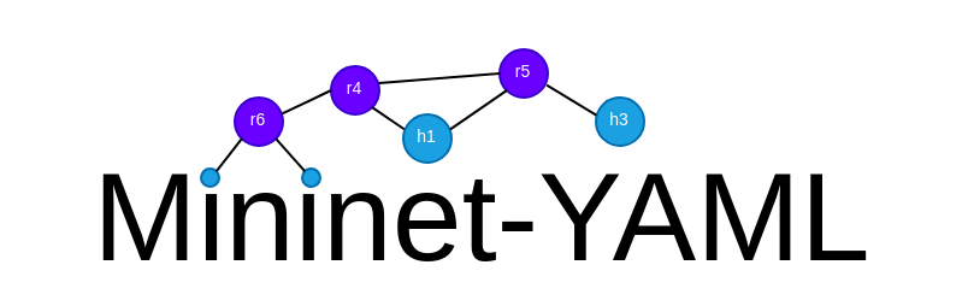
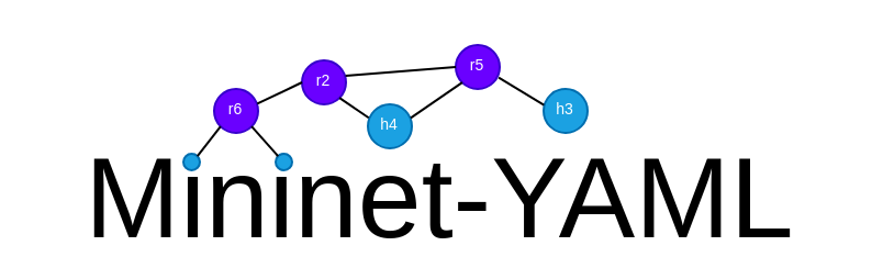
- <mxCell id="18" value="r4" style="text;html=1;align=center;verticalAlign=middle;whiteSpace=wrap;rounded=0;fontSize=7;fontColor=#ffffff;" vertex="1" parent="1"><mxGeometry x="145" y="36" width="4" height="2" as="geometry" /></mxCell>
+ <mxCell id="18" value="r2" style="text;html=1;align=center;verticalAlign=middle;whiteSpace=wrap;rounded=0;fontSize=7;fontColor=#ffffff;" vertex="1" parent="1"><mxGeometry x="145" y="36" width="4" height="2" as="geometry" /></mxCell>
- <mxCell id="20" value="h1" style="text;html=1;align=center;verticalAlign=middle;whiteSpace=wrap;rounded=0;fontSize=7;fontColor=#ffffff;" vertex="1" parent="1"><mxGeometry x="175" y="56" width="4" height="2" as="geometry" /></mxCell>
+ <mxCell id="20" value="h4" style="text;html=1;align=center;verticalAlign=middle;whiteSpace=wrap;rounded=0;fontSize=7;fontColor=#ffffff;" vertex="1" parent="1"><mxGeometry x="175" y="56" width="4" height="2" as="geometry" /></mxCell>
